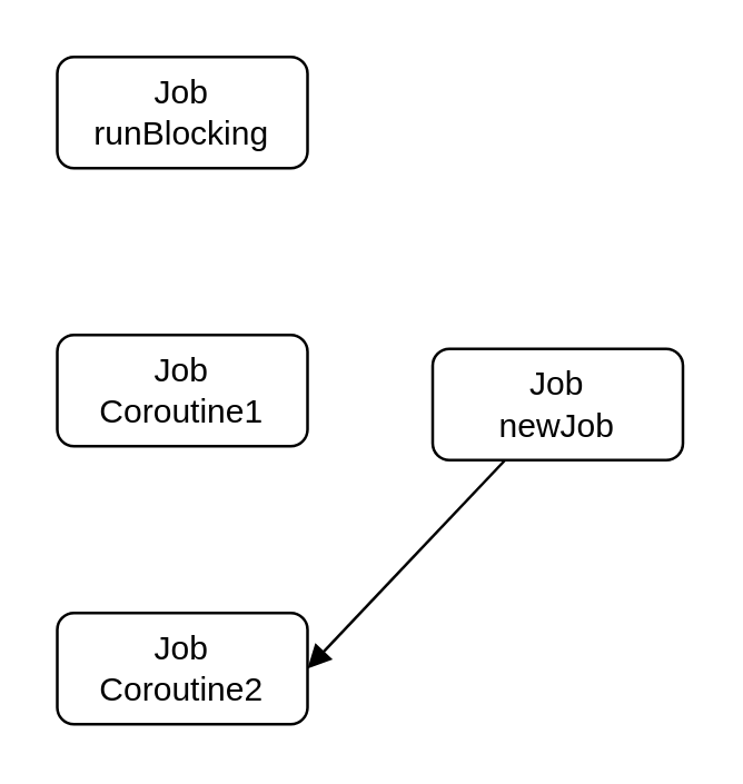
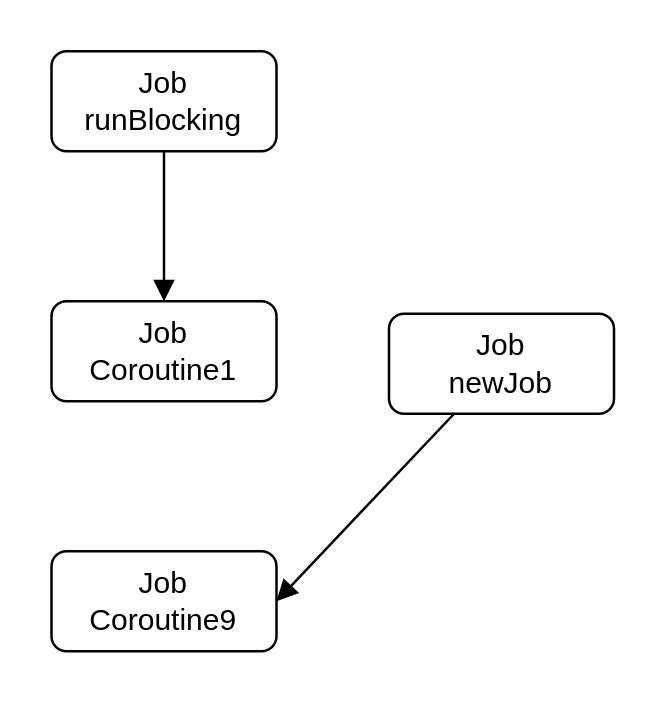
+ <mxCell id="2" style="edgeStyle=orthogonalEdgeStyle;rounded=0;orthogonalLoop=1;jettySize=auto;html=1;entryX=0.5;entryY=0;entryDx=0;entryDy=0;endArrow=block;endFill=1;" edge="1" parent="1" source="3" target="4"><mxGeometry relative="1" as="geometry" /></mxCell>
- <mxCell id="7" value="Job&lt;div&gt;Coroutine2&lt;/div&gt;" style="rounded=1;whiteSpace=wrap;html=1;" vertex="1" parent="1"><mxGeometry x="20" y="220" width="90" height="40" as="geometry" /></mxCell>
+ <mxCell id="7" value="Job&lt;div&gt;Coroutine9&lt;/div&gt;" style="rounded=1;whiteSpace=wrap;html=1;" vertex="1" parent="1"><mxGeometry x="20" y="220" width="90" height="40" as="geometry" /></mxCell>
